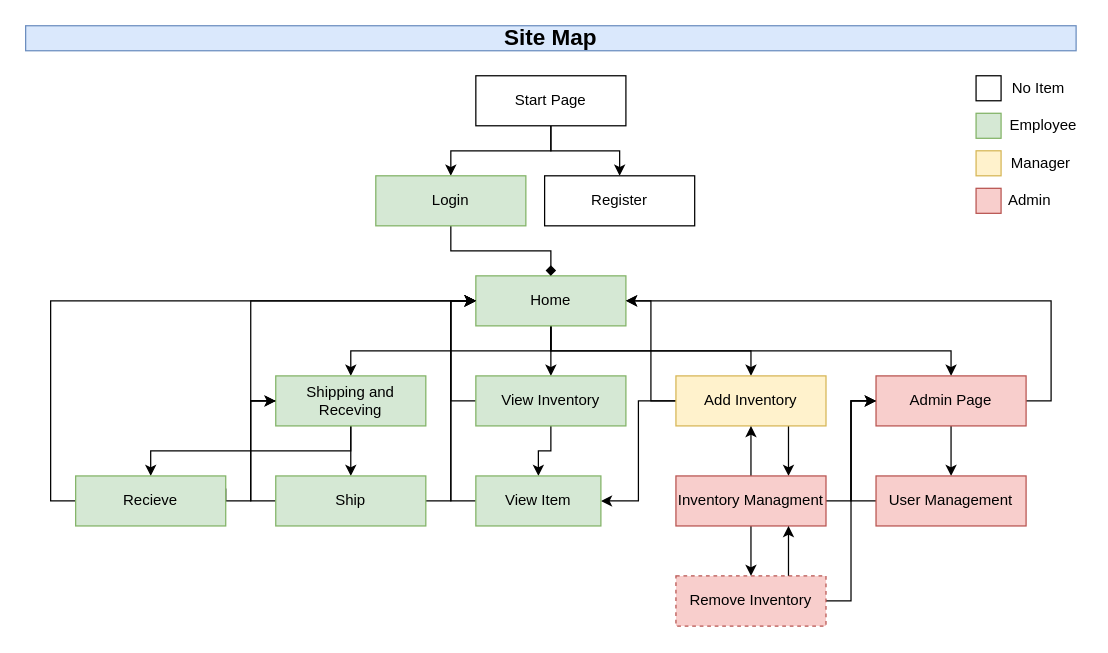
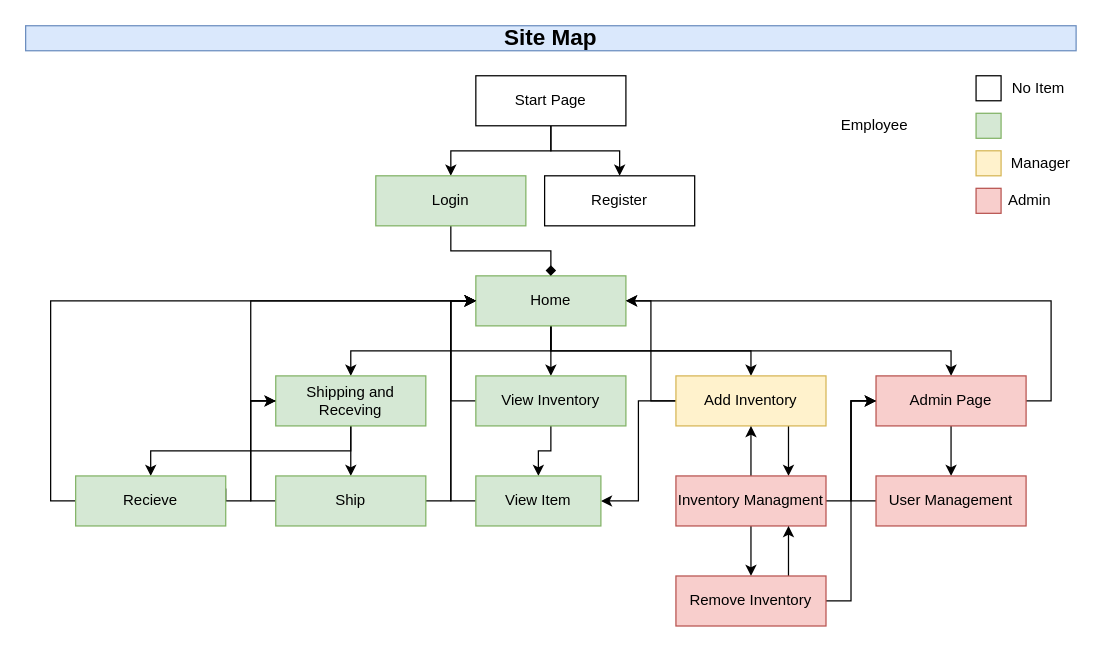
- <mxCell id="31" value="Employee" style="text;html=1;strokeColor=none;fillColor=none;align=center;verticalAlign=middle;whiteSpace=wrap;rounded=0;fontSize=12;" parent="1" vertex="1"><mxGeometry x="804" y="90" width="60" height="20" as="geometry" /></mxCell>
+ <mxCell id="31" value="Employee" style="text;html=1;strokeColor=none;fillColor=none;align=center;verticalAlign=middle;whiteSpace=wrap;rounded=0;fontSize=12;" parent="1" vertex="1"><mxGeometry x="669" y="90" width="60" height="20" as="geometry" /></mxCell>
- <mxCell id="52" value="Remove Inventory" style="rounded=0;whiteSpace=wrap;html=1;fillColor=#f8cecc;strokeColor=#b85450;dashed=1;" vertex="1" parent="1"><mxGeometry x="540" y="460" width="120" height="40" as="geometry" /></mxCell>
+ <mxCell id="52" value="Remove Inventory" style="rounded=0;whiteSpace=wrap;html=1;fillColor=#f8cecc;strokeColor=#b85450;" vertex="1" parent="1"><mxGeometry x="540" y="460" width="120" height="40" as="geometry" /></mxCell>
